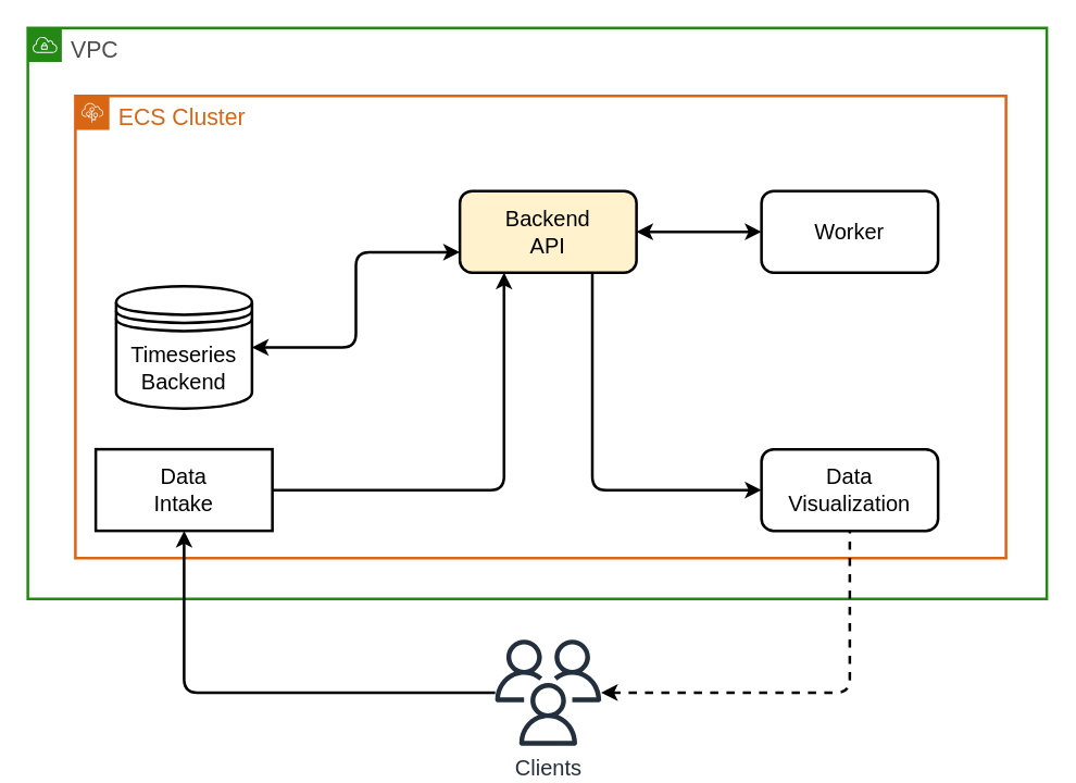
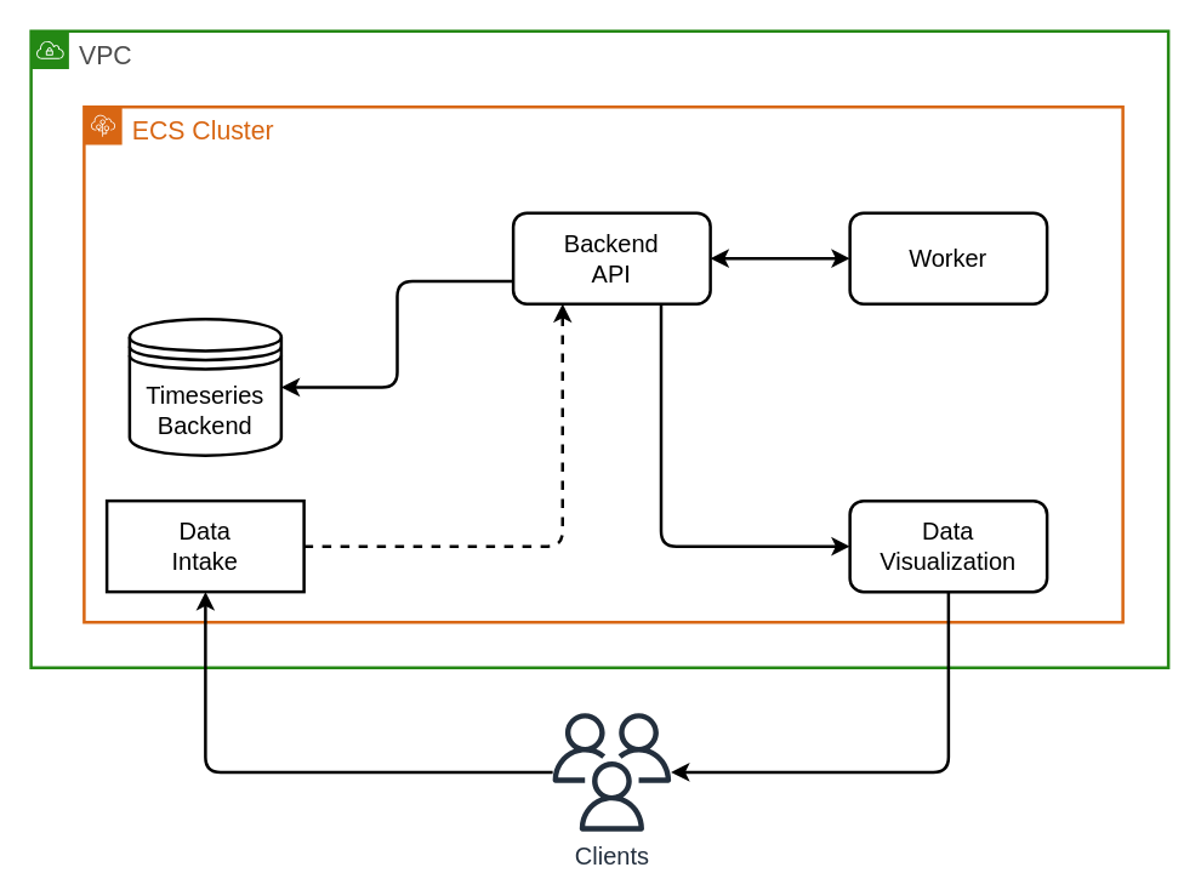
- <mxCell id="14" value="Backend&lt;br&gt;API" style="rounded=1;whiteSpace=wrap;html=1;fontSize=16;strokeWidth=2;fillColor=#fff2cc;" vertex="1" parent="1"><mxGeometry x="338" y="140" width="130" height="60" as="geometry" /></mxCell>
+ <mxCell id="14" value="Backend&lt;br&gt;API" style="rounded=1;whiteSpace=wrap;html=1;fontSize=16;strokeWidth=2;" vertex="1" parent="1"><mxGeometry x="338" y="140" width="130" height="60" as="geometry" /></mxCell>
- <mxCell id="10" style="edgeStyle=orthogonalEdgeStyle;html=1;exitX=1;exitY=0.5;exitDx=0;exitDy=0;entryX=0;entryY=0.75;entryDx=0;entryDy=0;fontSize=16;startArrow=classic;startFill=1;strokeWidth=2;" edge="1" parent="1" source="11" target="14"><mxGeometry relative="1" as="geometry" /></mxCell>
+ <mxCell id="10" style="edgeStyle=orthogonalEdgeStyle;html=1;exitX=1;exitY=0.5;exitDx=0;exitDy=0;entryX=0;entryY=0.75;entryDx=0;entryDy=0;fontSize=16;startArrow=classic;startFill=1;strokeWidth=2;endArrow=none;" edge="1" parent="1" source="11" target="14"><mxGeometry relative="1" as="geometry" /></mxCell>
- <mxCell id="7" style="edgeStyle=orthogonalEdgeStyle;html=1;exitX=1;exitY=0.5;exitDx=0;exitDy=0;entryX=0.25;entryY=1;entryDx=0;entryDy=0;fontSize=16;strokeWidth=2;" edge="1" parent="1" source="8" target="14"><mxGeometry relative="1" as="geometry"><mxPoint x="335" y="390" as="targetPoint" /></mxGeometry></mxCell>
+ <mxCell id="7" style="edgeStyle=orthogonalEdgeStyle;html=1;exitX=1;exitY=0.5;exitDx=0;exitDy=0;entryX=0.25;entryY=1;entryDx=0;entryDy=0;fontSize=16;strokeWidth=2;dashed=1;" edge="1" parent="1" source="8" target="14"><mxGeometry relative="1" as="geometry"><mxPoint x="335" y="390" as="targetPoint" /></mxGeometry></mxCell>
- <mxCell id="5" style="edgeStyle=orthogonalEdgeStyle;html=1;entryX=0.5;entryY=1;entryDx=0;entryDy=0;fontSize=16;startArrow=classic;startFill=1;strokeWidth=2;endArrow=none;endFill=0;dashed=1;" edge="1" parent="1" source="6" target="12"><mxGeometry relative="1" as="geometry" /></mxCell>
+ <mxCell id="5" style="edgeStyle=orthogonalEdgeStyle;html=1;entryX=0.5;entryY=1;entryDx=0;entryDy=0;fontSize=16;startArrow=classic;startFill=1;strokeWidth=2;endArrow=none;endFill=0;" edge="1" parent="1" source="6" target="12"><mxGeometry relative="1" as="geometry" /></mxCell>
